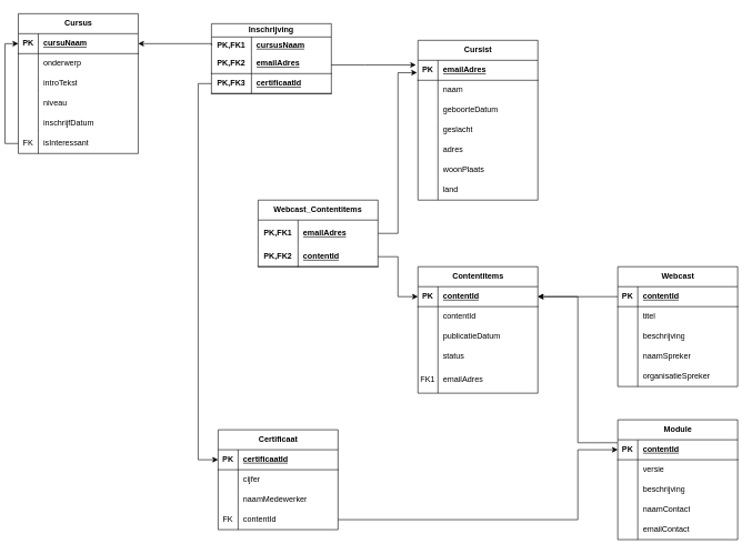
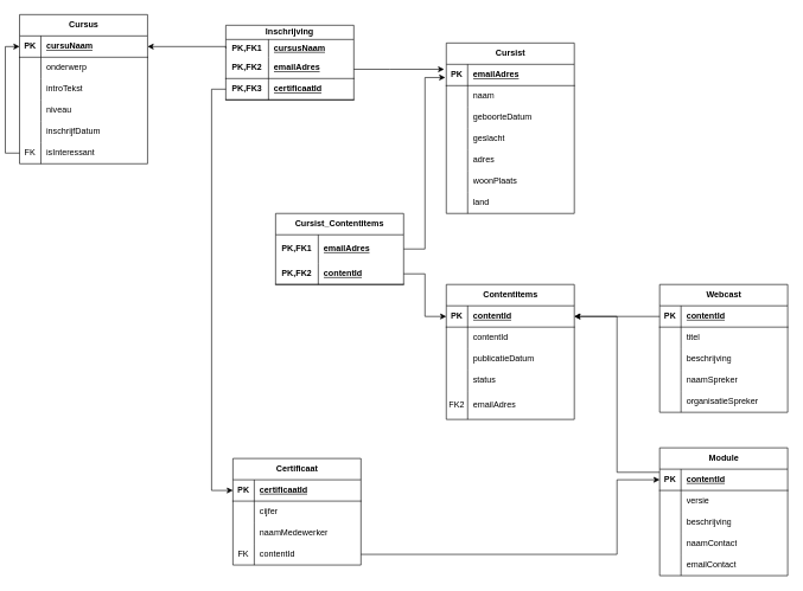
- <mxCell id="121" value="Webcast_Contentitems" style="shape=table;startSize=30;container=1;collapsible=1;childLayout=tableLayout;fixedRows=1;rowLines=0;fontStyle=1;align=center;resizeLast=1;html=1;whiteSpace=wrap;" vertex="1" parent="1"><mxGeometry x="380" y="300" width="180" height="100" as="geometry" /></mxCell>
+ <mxCell id="121" value="Cursist_Contentitems" style="shape=table;startSize=30;container=1;collapsible=1;childLayout=tableLayout;fixedRows=1;rowLines=0;fontStyle=1;align=center;resizeLast=1;html=1;whiteSpace=wrap;" vertex="1" parent="1"><mxGeometry x="380" y="300" width="180" height="100" as="geometry" /></mxCell>
- <mxCell id="57" value="FK1" style="shape=partialRectangle;connectable=0;fillColor=none;top=0;left=0;bottom=0;right=0;editable=1;overflow=hidden;whiteSpace=wrap;html=1;" parent="56" vertex="1"><mxGeometry width="30" height="40" as="geometry"><mxRectangle width="30" height="40" as="alternateBounds" /></mxGeometry></mxCell>
+ <mxCell id="57" value="FK2" style="shape=partialRectangle;connectable=0;fillColor=none;top=0;left=0;bottom=0;right=0;editable=1;overflow=hidden;whiteSpace=wrap;html=1;" parent="56" vertex="1"><mxGeometry width="30" height="40" as="geometry"><mxRectangle width="30" height="40" as="alternateBounds" /></mxGeometry></mxCell>
